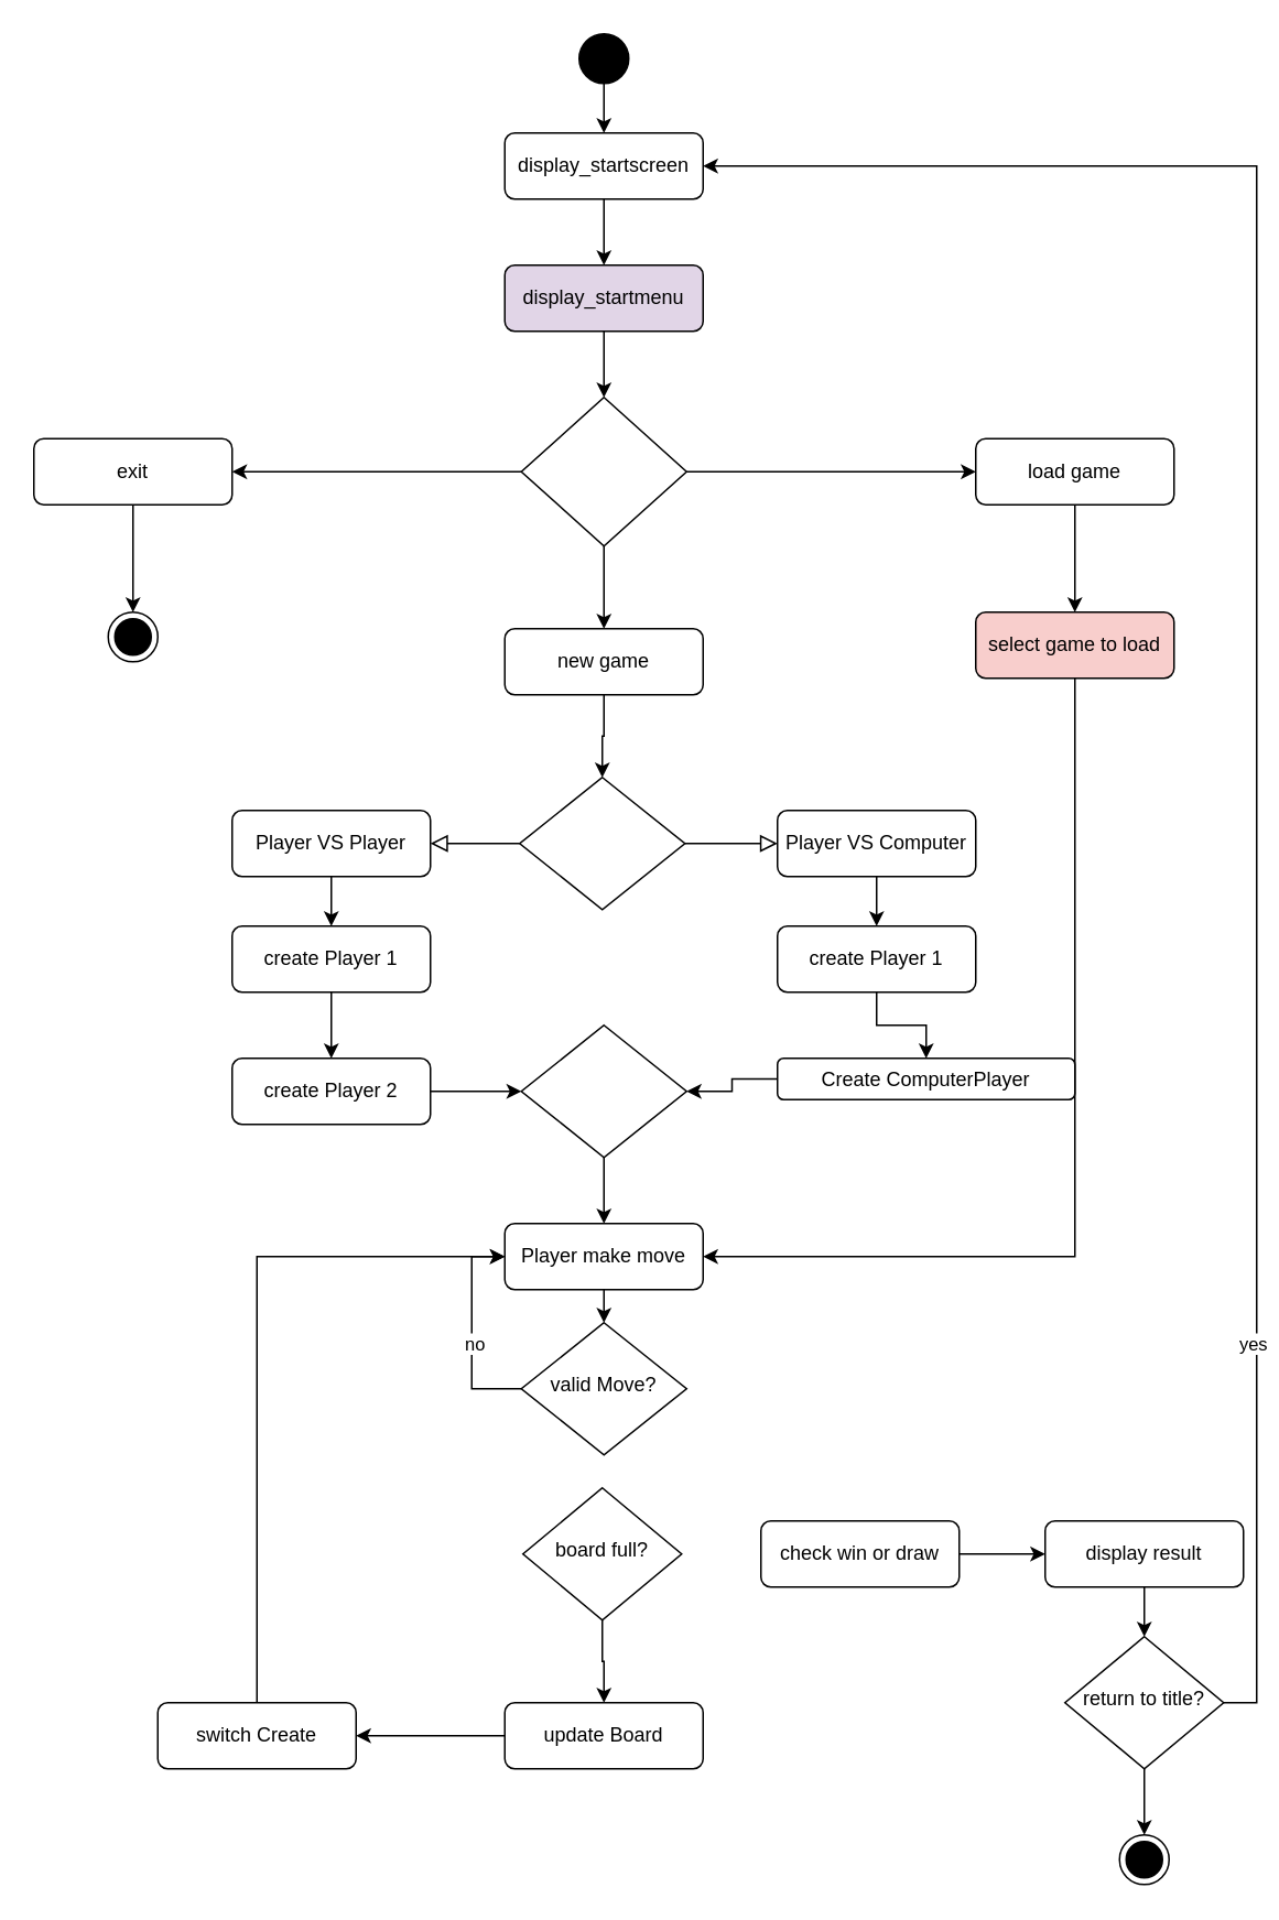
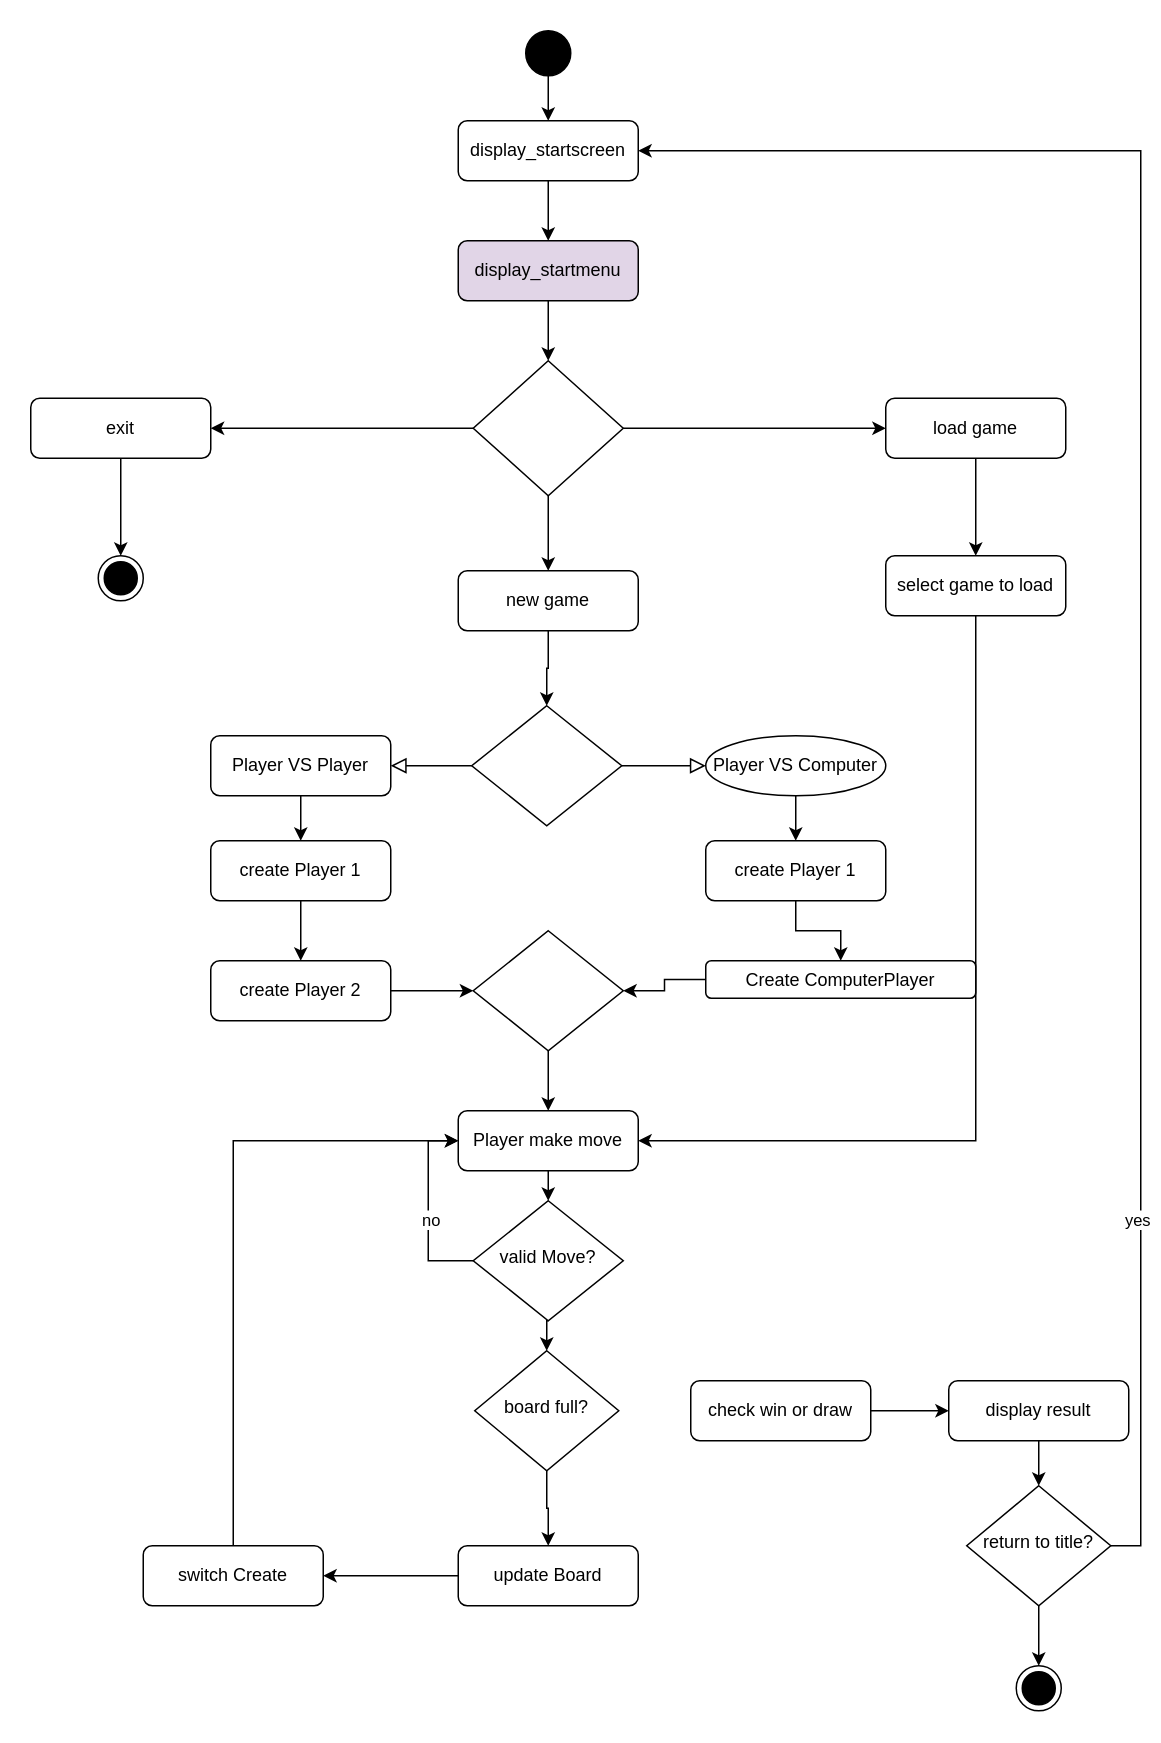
- <mxCell id="24" value="select game to load" style="rounded=1;whiteSpace=wrap;html=1;fontSize=12;glass=0;strokeWidth=1;shadow=0;fillColor=#f8cecc;" vertex="1" parent="1"><mxGeometry x="590" y="370" width="120" height="40" as="geometry" /></mxCell>
+ <mxCell id="24" value="select game to load" style="rounded=1;whiteSpace=wrap;html=1;fontSize=12;glass=0;strokeWidth=1;shadow=0;" vertex="1" parent="1"><mxGeometry x="590" y="370" width="120" height="40" as="geometry" /></mxCell>
- <mxCell id="16" value="Player VS Computer" style="rounded=1;whiteSpace=wrap;html=1;fontSize=12;glass=0;strokeWidth=1;shadow=0;" parent="1" vertex="1"><mxGeometry x="470" y="490" width="120" height="40" as="geometry" /></mxCell>
+ <mxCell id="16" value="Player VS Computer" style="ellipse;whiteSpace=wrap;html=1;fontSize=12;glass=0;strokeWidth=1;shadow=0;" parent="1" vertex="1"><mxGeometry x="470" y="490" width="120" height="40" as="geometry" /></mxCell>
+ <mxCell id="32" style="edgeStyle=orthogonalEdgeStyle;rounded=0;orthogonalLoop=1;jettySize=auto;html=1;exitX=0.5;exitY=1;exitDx=0;exitDy=0;entryX=0.5;entryY=0;entryDx=0;entryDy=0;" edge="1" parent="1" source="33" target="37"><mxGeometry relative="1" as="geometry" /></mxCell>
